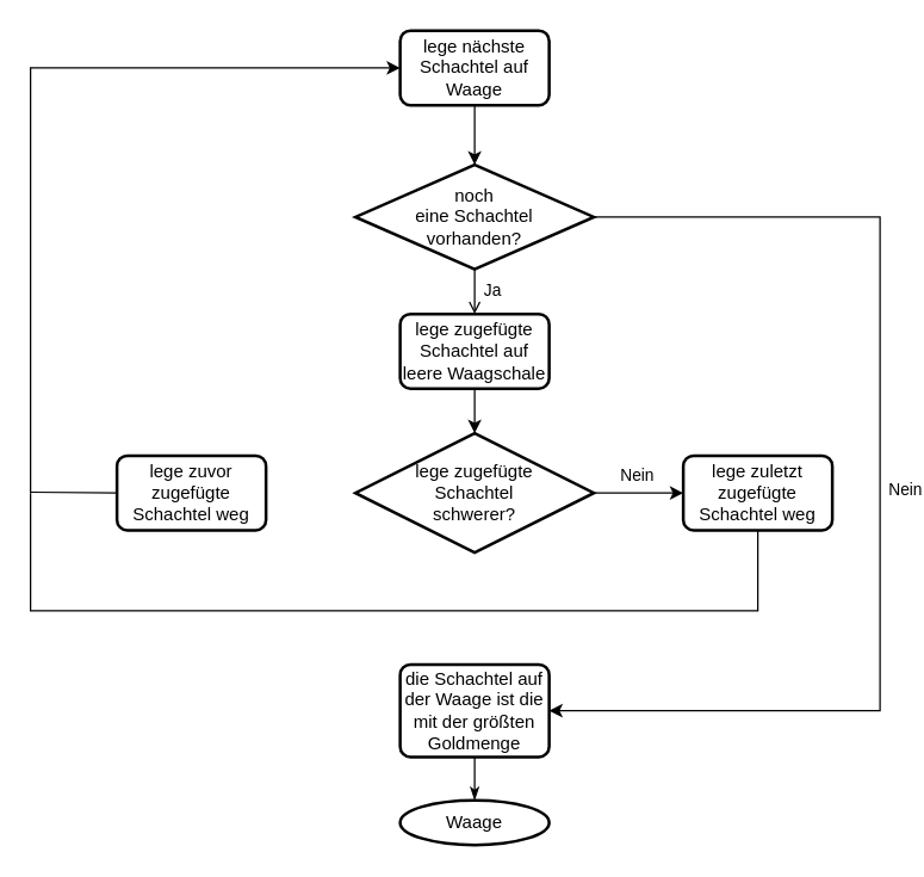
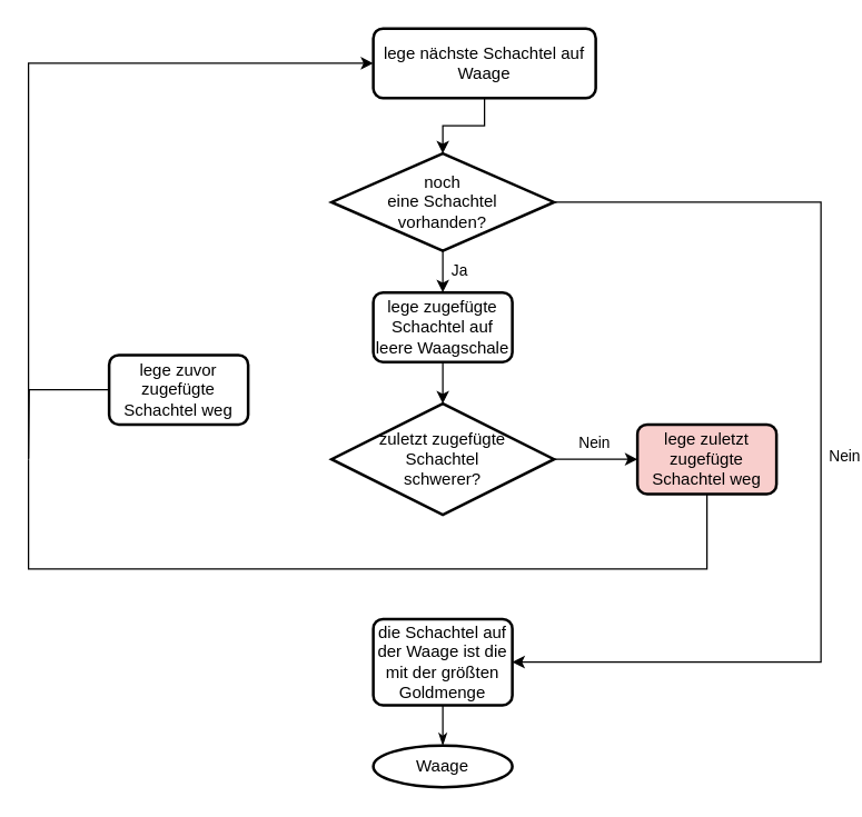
- <mxCell id="3" value="lege nächste Schachtel auf Waage" style="rounded=1;whiteSpace=wrap;html=1;absoluteArcSize=1;arcSize=14;strokeWidth=2;fontColor=#000000;" vertex="1" parent="1"><mxGeometry x="268" y="20" width="100" height="50" as="geometry" /></mxCell>
+ <mxCell id="3" value="lege nächste Schachtel auf Waage" style="rounded=1;whiteSpace=wrap;html=1;absoluteArcSize=1;arcSize=14;strokeWidth=2;fontColor=#000000;" vertex="1" parent="1"><mxGeometry x="268" y="20" width="160" height="50" as="geometry" /></mxCell>
- <mxCell id="4" value="Ja&lt;br&gt;" style="edgeStyle=orthogonalEdgeStyle;rounded=0;orthogonalLoop=1;jettySize=auto;html=1;exitX=0.5;exitY=1;exitDx=0;exitDy=0;exitPerimeter=0;entryX=0.5;entryY=0;entryDx=0;entryDy=0;fontColor=#000000;endArrow=open;" edge="1" parent="1" source="5" target="7"><mxGeometry x="-0.067" y="12" relative="1" as="geometry"><mxPoint as="offset" /></mxGeometry></mxCell>
+ <mxCell id="4" value="Ja&lt;br&gt;" style="edgeStyle=orthogonalEdgeStyle;rounded=0;orthogonalLoop=1;jettySize=auto;html=1;exitX=0.5;exitY=1;exitDx=0;exitDy=0;exitPerimeter=0;entryX=0.5;entryY=0;entryDx=0;entryDy=0;fontColor=#000000;" edge="1" parent="1" source="5" target="7"><mxGeometry x="-0.067" y="12" relative="1" as="geometry"><mxPoint as="offset" /></mxGeometry></mxCell>
- <mxCell id="11" value="lege zuvor zugefügte Schachtel weg" style="rounded=1;whiteSpace=wrap;html=1;absoluteArcSize=1;arcSize=14;strokeWidth=2;fontColor=#000000;" vertex="1" parent="1"><mxGeometry x="78" y="305" width="100" height="50" as="geometry" /></mxCell>
+ <mxCell id="11" value="lege zuvor zugefügte Schachtel weg" style="rounded=1;whiteSpace=wrap;html=1;absoluteArcSize=1;arcSize=14;strokeWidth=2;fontColor=#000000;" vertex="1" parent="1"><mxGeometry x="78" y="255" width="100" height="50" as="geometry" /></mxCell>
- <mxCell id="9" value="lege zugefügte&lt;br&gt;Schachtel&lt;br&gt;schwerer?" style="strokeWidth=2;html=1;shape=mxgraph.flowchart.decision;whiteSpace=wrap;fontColor=#000000;" vertex="1" parent="1"><mxGeometry x="238" y="290" width="160" height="80" as="geometry" /></mxCell>
+ <mxCell id="9" value="zuletzt zugefügte&lt;br&gt;Schachtel&lt;br&gt;schwerer?" style="strokeWidth=2;html=1;shape=mxgraph.flowchart.decision;whiteSpace=wrap;fontColor=#000000;" vertex="1" parent="1"><mxGeometry x="238" y="290" width="160" height="80" as="geometry" /></mxCell>
- <mxCell id="13" value="lege zuletzt zugefügte Schachtel weg" style="rounded=1;whiteSpace=wrap;html=1;absoluteArcSize=1;arcSize=14;strokeWidth=2;fontColor=#000000;" vertex="1" parent="1"><mxGeometry x="458" y="305" width="100" height="50" as="geometry" /></mxCell>
+ <mxCell id="13" value="lege zuletzt zugefügte Schachtel weg" style="rounded=1;whiteSpace=wrap;html=1;absoluteArcSize=1;arcSize=14;strokeWidth=2;fontColor=#000000;fillColor=#f8cecc;" vertex="1" parent="1"><mxGeometry x="458" y="305" width="100" height="50" as="geometry" /></mxCell>
